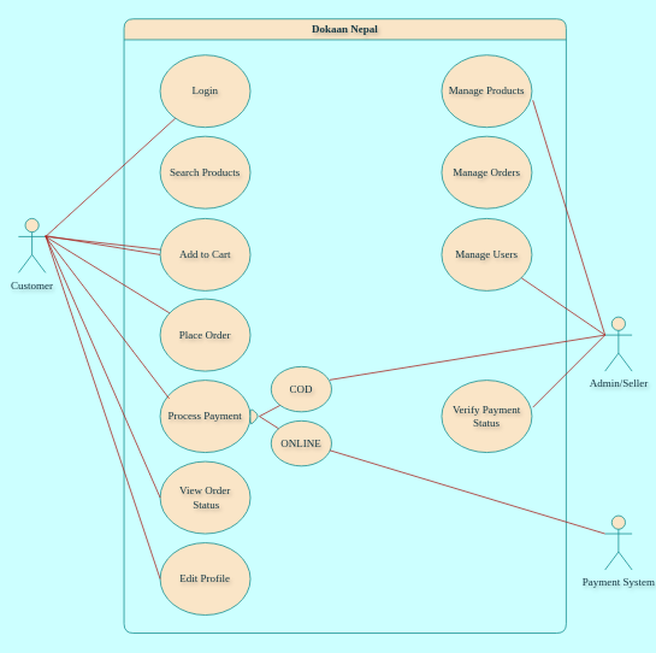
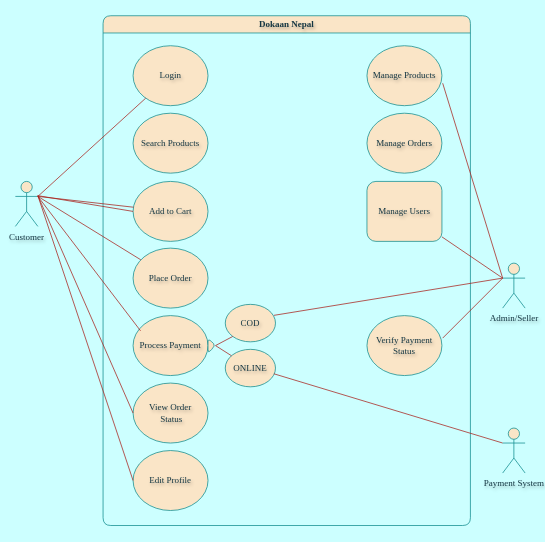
- <mxCell id="13" value="Manage Users" style="ellipse;whiteSpace=wrap;html=1;strokeColor=#0F8B8D;align=center;verticalAlign=middle;fontFamily=Verdana;fontSize=12;fontColor=#143642;fillColor=#FAE5C7;fixedWidth=0;rounded=1;labelBackgroundColor=none;textShadow=1;" vertex="1" parent="1"><mxGeometry x="489" y="241" width="100" height="80" as="geometry" /></mxCell>
+ <mxCell id="13" value="Manage Users" style="whiteSpace=wrap;html=1;strokeColor=#0F8B8D;align=center;verticalAlign=middle;fontFamily=Verdana;fontSize=12;fontColor=#143642;fillColor=#FAE5C7;fixedWidth=0;labelBackgroundColor=none;textShadow=1;rounded=1;" vertex="1" parent="1"><mxGeometry x="489" y="241" width="100" height="80" as="geometry" /></mxCell>
